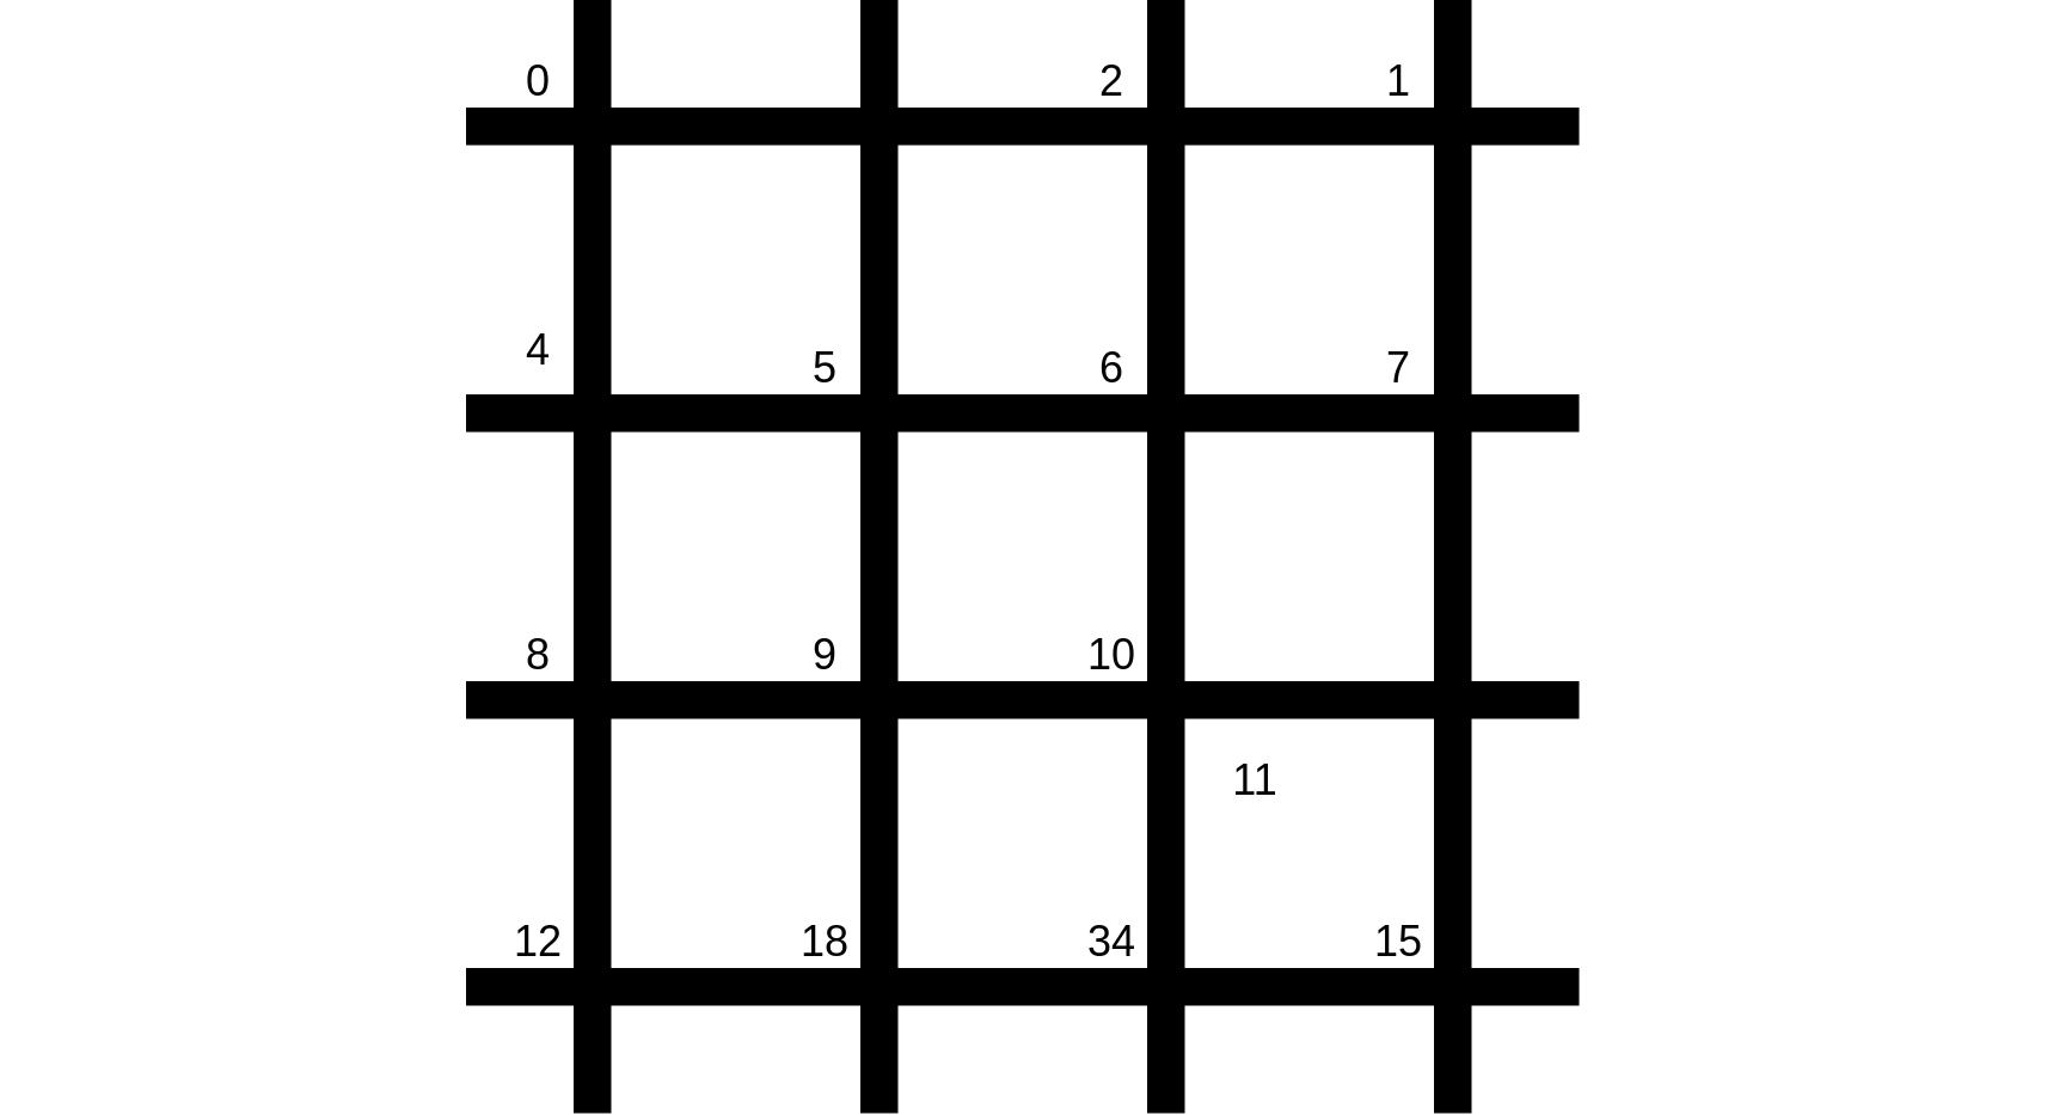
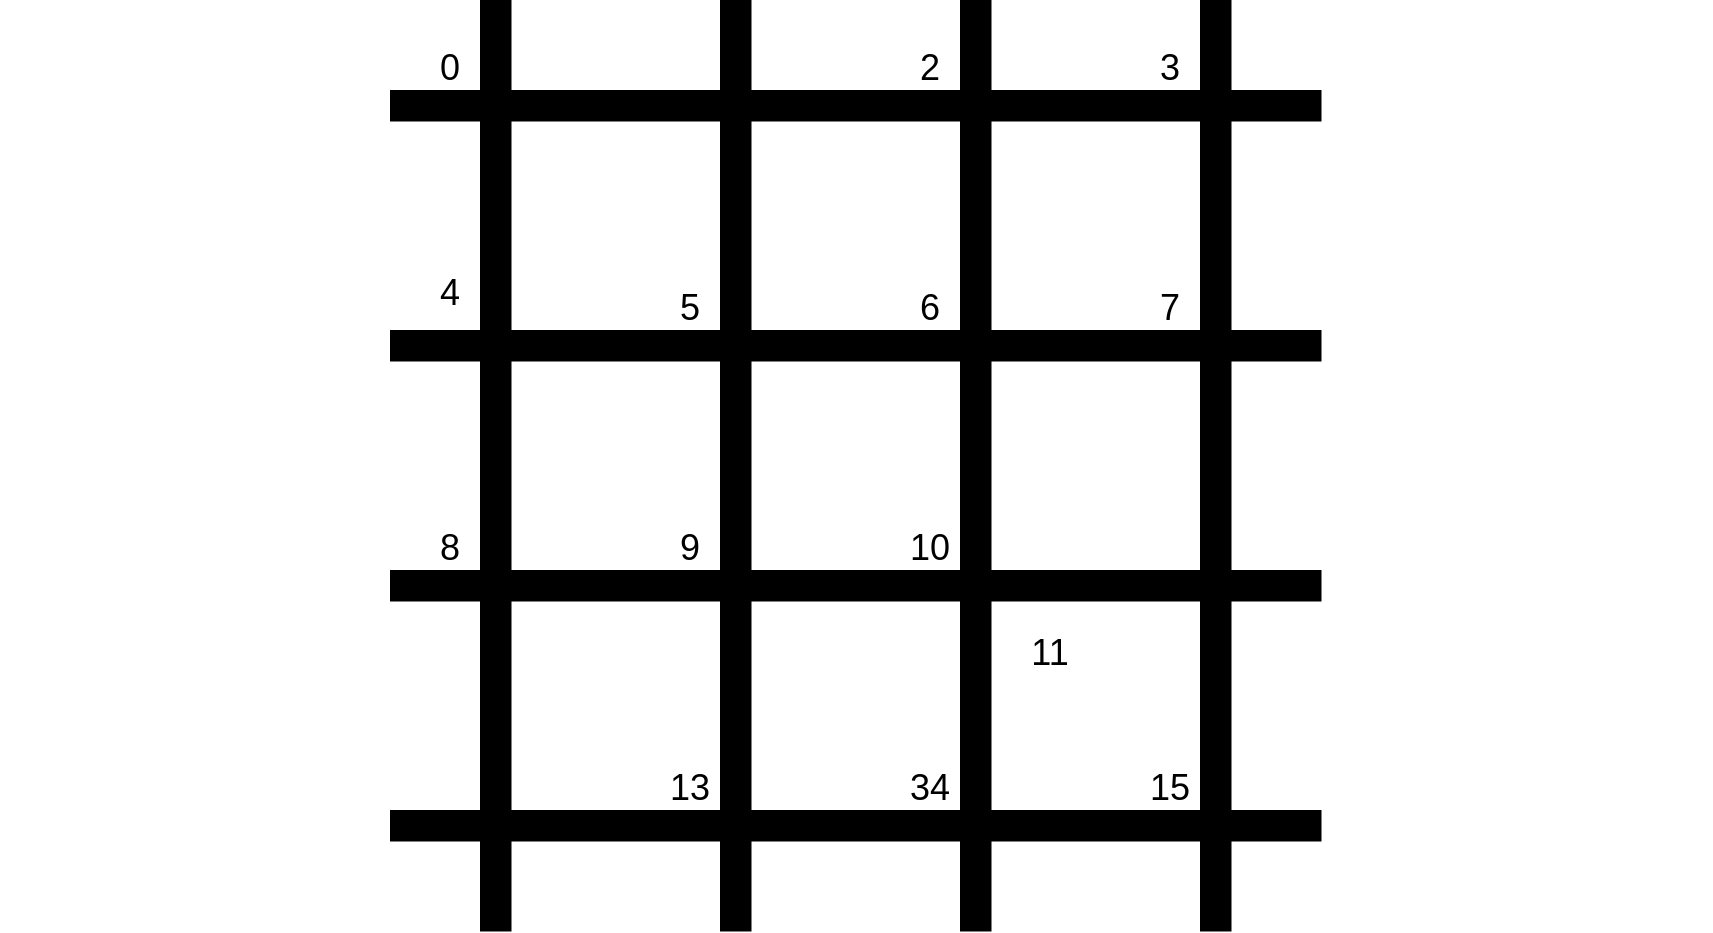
- <mxCell id="12" value="1" style="text;html=1;strokeColor=none;fillColor=none;align=center;verticalAlign=middle;whiteSpace=wrap;rounded=0;fontSize=24;" vertex="1" parent="1"><mxGeometry x="750" y="20" width="60" height="30" as="geometry" /></mxCell>
+ <mxCell id="12" value="3" style="text;html=1;strokeColor=none;fillColor=none;align=center;verticalAlign=middle;whiteSpace=wrap;rounded=0;fontSize=24;" vertex="1" parent="1"><mxGeometry x="750" y="20" width="60" height="30" as="geometry" /></mxCell>
- <mxCell id="17" value="12" style="text;html=1;strokeColor=none;fillColor=none;align=center;verticalAlign=middle;whiteSpace=wrap;rounded=0;fontSize=24;" vertex="1" parent="1"><mxGeometry x="270" y="500" width="60" height="30" as="geometry" /></mxCell>
- <mxCell id="18" value="18" style="text;html=1;strokeColor=none;fillColor=none;align=center;verticalAlign=middle;whiteSpace=wrap;rounded=0;fontSize=24;" vertex="1" parent="1"><mxGeometry x="430" y="500" width="60" height="30" as="geometry" /></mxCell>
+ <mxCell id="18" value="13" style="text;html=1;strokeColor=none;fillColor=none;align=center;verticalAlign=middle;whiteSpace=wrap;rounded=0;fontSize=24;" vertex="1" parent="1"><mxGeometry x="430" y="500" width="60" height="30" as="geometry" /></mxCell>
